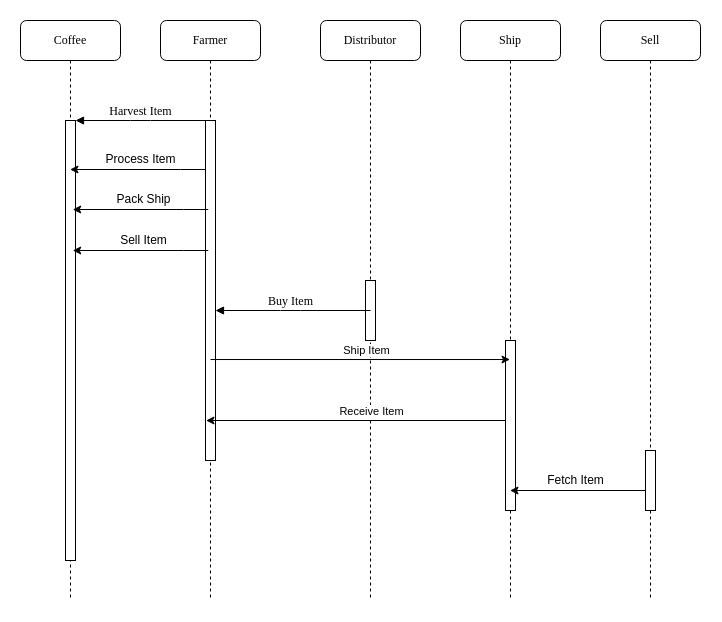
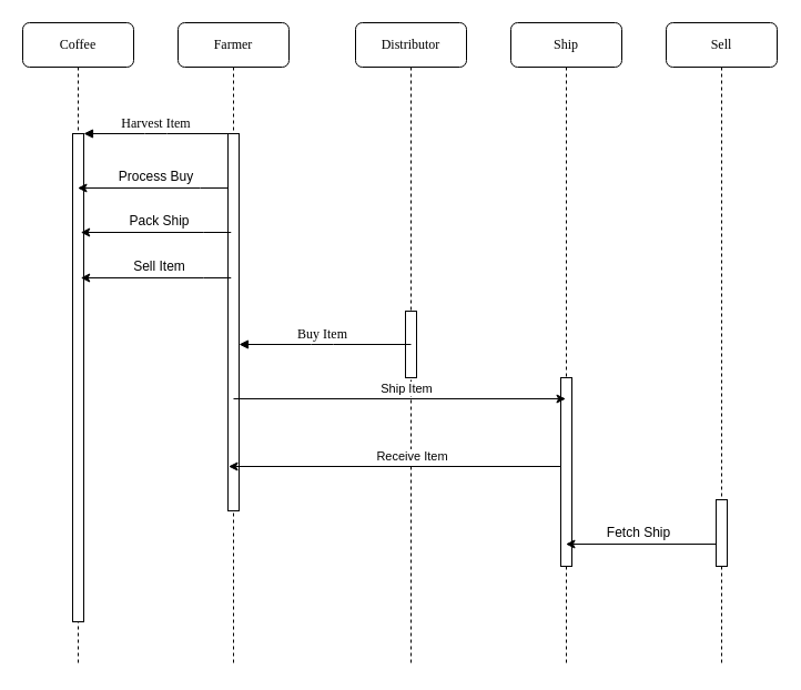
- <mxCell id="15" value="Process Item" style="text;html=1;align=center;verticalAlign=middle;resizable=0;points=[];autosize=1;strokeColor=none;" vertex="1" parent="1"><mxGeometry x="95" y="149" width="90" height="20" as="geometry" /></mxCell>
+ <mxCell id="15" value="Process Buy" style="text;html=1;align=center;verticalAlign=middle;resizable=0;points=[];autosize=1;strokeColor=none;" vertex="1" parent="1"><mxGeometry x="95" y="149" width="90" height="20" as="geometry" /></mxCell>
- <mxCell id="25" value="Fetch Item" style="text;html=1;align=center;verticalAlign=middle;resizable=0;points=[];autosize=1;strokeColor=none;" vertex="1" parent="1"><mxGeometry x="540" y="470" width="70" height="20" as="geometry" /></mxCell>
+ <mxCell id="25" value="Fetch Ship" style="text;html=1;align=center;verticalAlign=middle;resizable=0;points=[];autosize=1;strokeColor=none;" vertex="1" parent="1"><mxGeometry x="540" y="470" width="70" height="20" as="geometry" /></mxCell>
